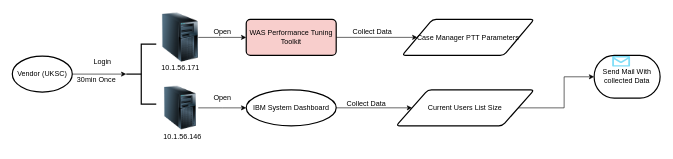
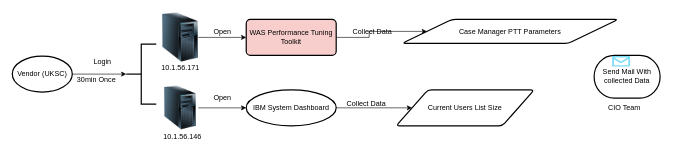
- <mxCell id="12" value="Case Manager PTT Parameters" style="shape=parallelogram;html=1;strokeWidth=2;perimeter=parallelogramPerimeter;whiteSpace=wrap;rounded=1;arcSize=12;size=0.23;" parent="1" vertex="1"><mxGeometry x="670" y="31.75" width="220" height="60" as="geometry" /></mxCell>
+ <mxCell id="12" value="Case Manager PTT Parameters" style="shape=parallelogram;html=1;strokeWidth=2;perimeter=parallelogramPerimeter;whiteSpace=wrap;rounded=1;arcSize=12;size=0.23;" parent="1" vertex="1"><mxGeometry x="670" y="31.75" width="360" height="40" as="geometry" /></mxCell>
- <mxCell id="10" value="" style="edgeStyle=orthogonalEdgeStyle;rounded=0;orthogonalLoop=1;jettySize=auto;html=1;" parent="1" source="11" target="13" edge="1"><mxGeometry relative="1" as="geometry" /></mxCell>
+ <mxCell id="14" value="CIO Team" style="text;html=1;align=center;verticalAlign=middle;resizable=0;points=[];autosize=1;strokeColor=none;fillColor=none;" parent="1" vertex="1"><mxGeometry x="1005" y="169.25" width="70" height="20" as="geometry" /></mxCell>
